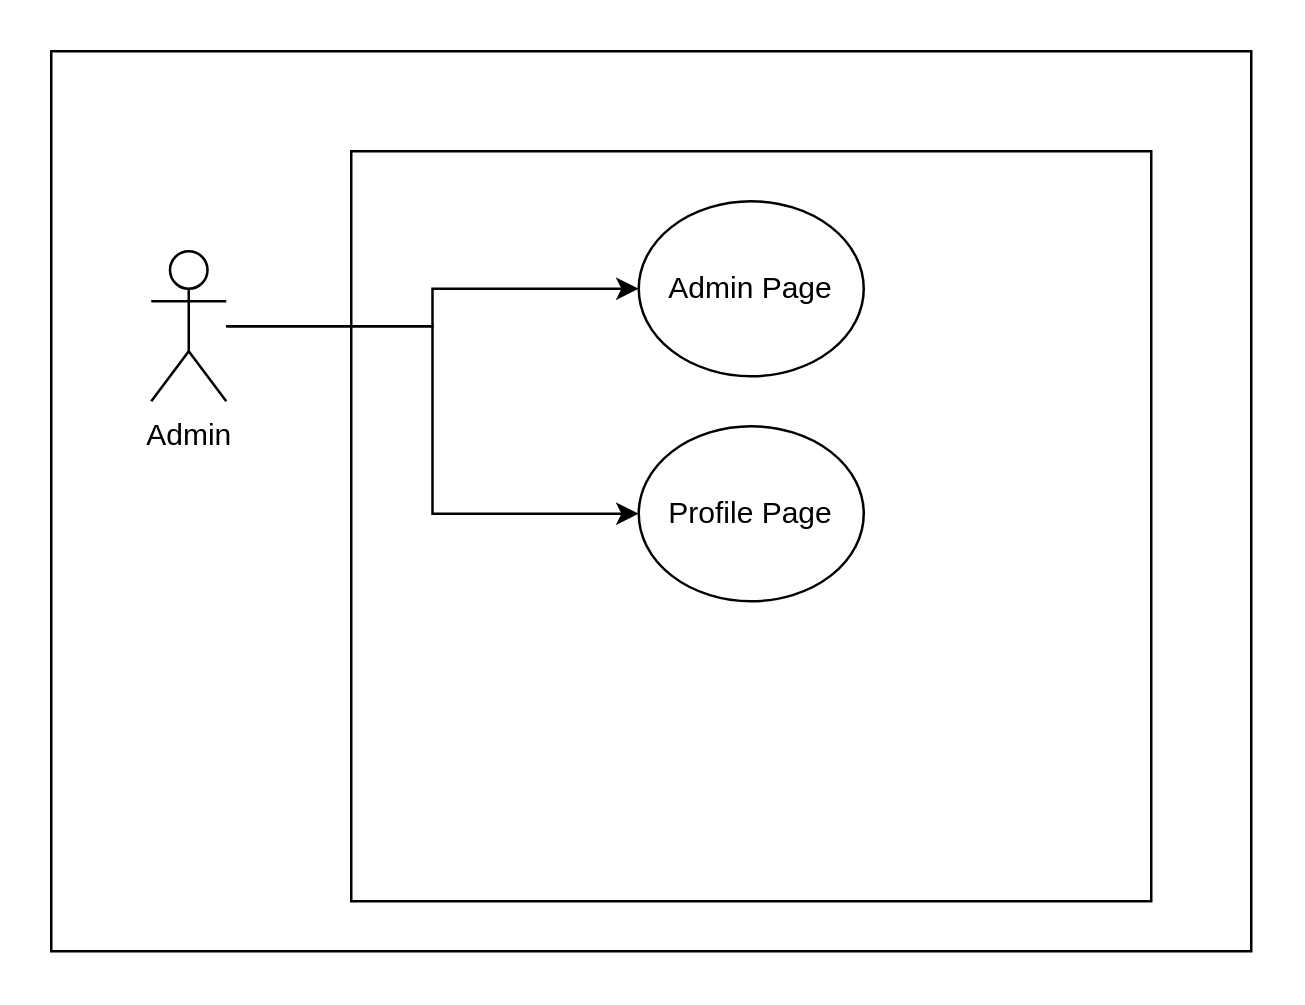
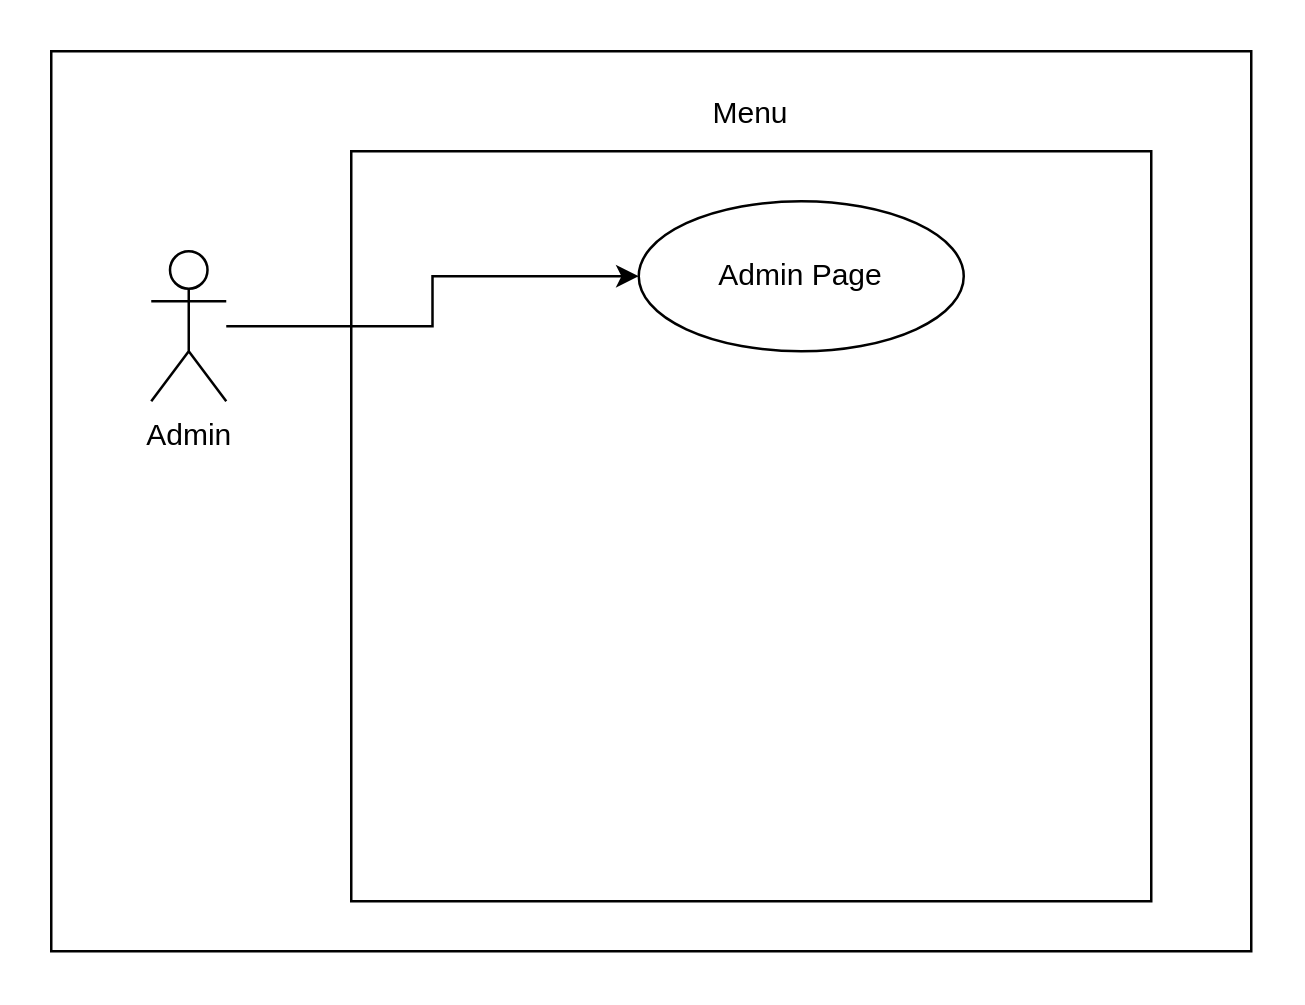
+ <mxCell id="7" value="Menu" style="text;html=1;align=center;verticalAlign=middle;whiteSpace=wrap;rounded=0;" parent="1" vertex="1"><mxGeometry x="270" y="30" width="60" height="30" as="geometry" /></mxCell>
- <mxCell id="8" value="Admin Page" style="ellipse;whiteSpace=wrap;html=1;" parent="1" vertex="1"><mxGeometry x="255" y="80" width="90" height="70" as="geometry" /></mxCell>
+ <mxCell id="8" value="Admin Page" style="ellipse;whiteSpace=wrap;html=1;" parent="1" vertex="1"><mxGeometry x="255" y="80" width="130" height="60" as="geometry" /></mxCell>
- <mxCell id="5" style="edgeStyle=orthogonalEdgeStyle;rounded=0;orthogonalLoop=1;jettySize=auto;html=1;entryX=0;entryY=0.5;entryDx=0;entryDy=0;" parent="1" source="6" target="9" edge="1"><mxGeometry relative="1" as="geometry" /></mxCell>
- <mxCell id="9" value="Profile Page" style="ellipse;whiteSpace=wrap;html=1;" parent="1" vertex="1"><mxGeometry x="255" y="170" width="90" height="70" as="geometry" /></mxCell>
